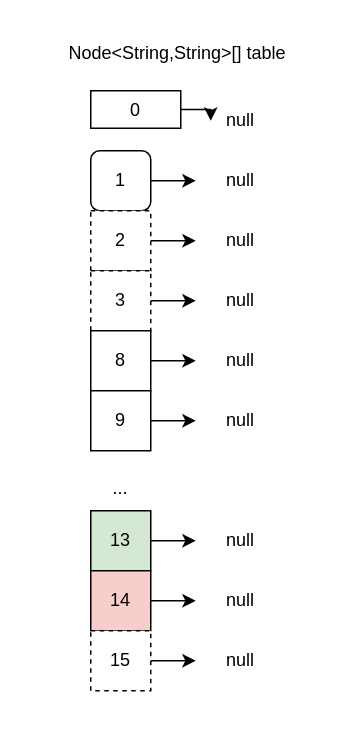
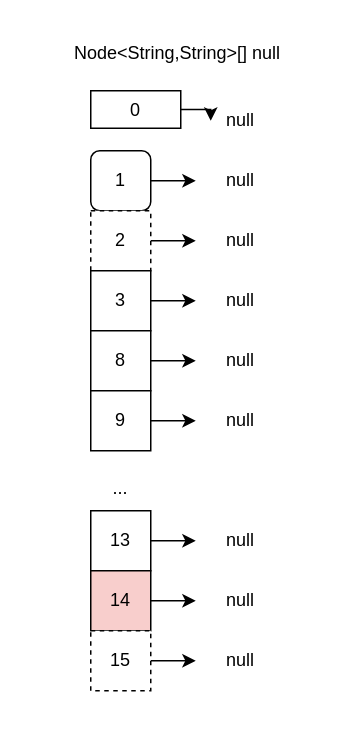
- <mxCell id="22" value="Node&amp;lt;String,String&amp;gt;[] table" style="text;html=1;strokeColor=none;fillColor=none;align=center;verticalAlign=middle;whiteSpace=wrap;rounded=0;" vertex="1" parent="1"><mxGeometry x="20" y="20" width="196" height="30" as="geometry" /></mxCell>
+ <mxCell id="22" value="Node&amp;lt;String,String&amp;gt;[] null" style="text;html=1;strokeColor=none;fillColor=none;align=center;verticalAlign=middle;whiteSpace=wrap;rounded=0;" vertex="1" parent="1"><mxGeometry x="20" y="20" width="196" height="30" as="geometry" /></mxCell>
- <mxCell id="10" value="3" style="rounded=0;whiteSpace=wrap;html=1;dashed=1;" vertex="1" parent="1"><mxGeometry x="60" y="180" width="40" height="40" as="geometry" /></mxCell>
+ <mxCell id="10" value="3" style="rounded=0;whiteSpace=wrap;html=1;" vertex="1" parent="1"><mxGeometry x="60" y="180" width="40" height="40" as="geometry" /></mxCell>
- <mxCell id="16" value="13" style="rounded=0;whiteSpace=wrap;html=1;fillColor=#d5e8d4;" vertex="1" parent="1"><mxGeometry x="60" y="340" width="40" height="40" as="geometry" /></mxCell>
+ <mxCell id="16" value="13" style="rounded=0;whiteSpace=wrap;html=1;" vertex="1" parent="1"><mxGeometry x="60" y="340" width="40" height="40" as="geometry" /></mxCell>
